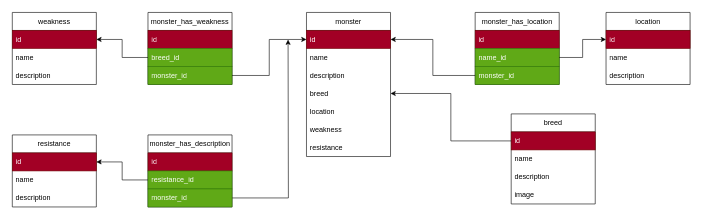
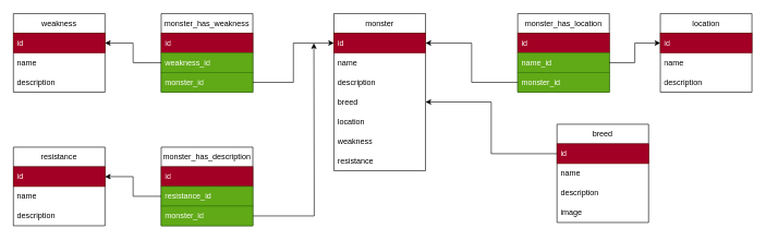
- <mxCell id="16" value="breed_id" style="text;strokeColor=#2D7600;fillColor=#60a917;align=left;verticalAlign=middle;spacingLeft=4;spacingRight=4;overflow=hidden;points=[[0,0.5],[1,0.5]];portConstraint=eastwest;rotatable=0;whiteSpace=wrap;html=1;fontColor=#ffffff;" parent="14" vertex="1"><mxGeometry y="60" width="140" height="30" as="geometry" /></mxCell>
+ <mxCell id="16" value="weakness_id" style="text;strokeColor=#2D7600;fillColor=#60a917;align=left;verticalAlign=middle;spacingLeft=4;spacingRight=4;overflow=hidden;points=[[0,0.5],[1,0.5]];portConstraint=eastwest;rotatable=0;whiteSpace=wrap;html=1;fontColor=#ffffff;" parent="14" vertex="1"><mxGeometry y="60" width="140" height="30" as="geometry" /></mxCell>
